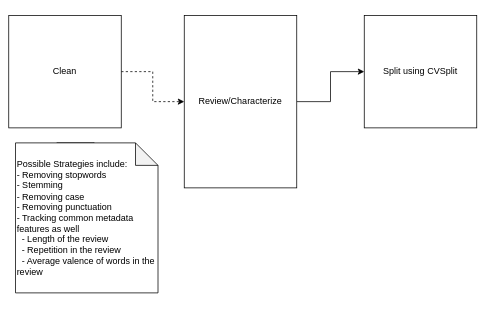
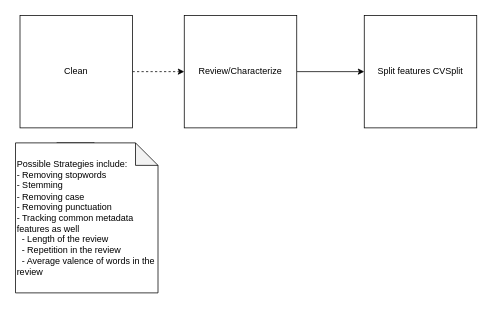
- <mxCell id="3" value="Clean" style="whiteSpace=wrap;html=1;aspect=fixed;" vertex="1" parent="1"><mxGeometry x="11" y="20" width="150" height="150" as="geometry" /></mxCell>
+ <mxCell id="3" value="Clean" style="whiteSpace=wrap;html=1;aspect=fixed;" vertex="1" parent="1"><mxGeometry x="26" y="20" width="150" height="150" as="geometry" /></mxCell>
- <mxCell id="6" value="Split using CVSplit" style="whiteSpace=wrap;html=1;aspect=fixed;" vertex="1" parent="1"><mxGeometry x="485" y="20" width="150" height="150" as="geometry" /></mxCell>
+ <mxCell id="6" value="Split features CVSplit" style="whiteSpace=wrap;html=1;aspect=fixed;" vertex="1" parent="1"><mxGeometry x="485" y="20" width="150" height="150" as="geometry" /></mxCell>
- <mxCell id="5" value="Review/Characterize" style="whiteSpace=wrap;html=1;aspect=fixed;" vertex="1" parent="1"><mxGeometry x="245" y="20" width="150" height="230" as="geometry" /></mxCell>
+ <mxCell id="5" value="Review/Characterize" style="whiteSpace=wrap;html=1;aspect=fixed;" vertex="1" parent="1"><mxGeometry x="245" y="20" width="150" height="150" as="geometry" /></mxCell>
